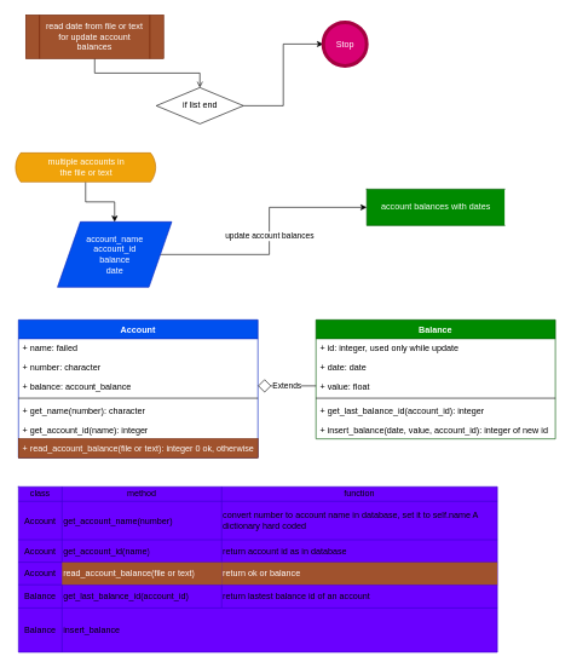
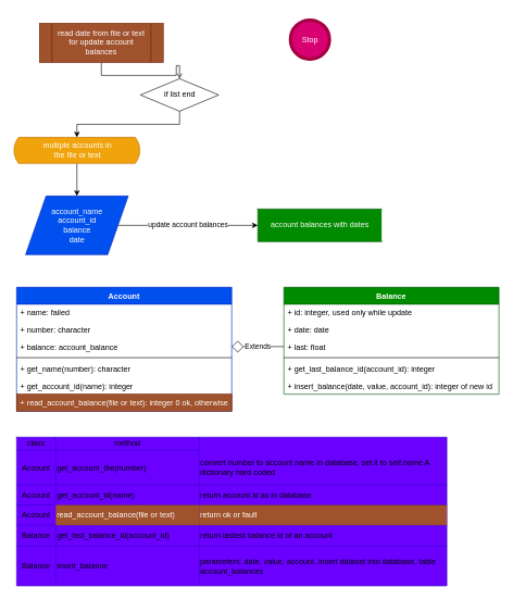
- <mxCell id="3" value="read date from file or text for update account balances" style="shape=process;whiteSpace=wrap;html=1;backgroundOutline=1;fillColor=#a0522d;strokeColor=#6D1F00;fontColor=#ffffff;" parent="1" vertex="1"><mxGeometry x="35" y="20" width="190" height="60" as="geometry" /></mxCell>
+ <mxCell id="3" value="read date from file or text for update account balances" style="shape=process;whiteSpace=wrap;html=1;backgroundOutline=1;fillColor=#a0522d;strokeColor=#6D1F00;fontColor=#ffffff;" parent="1" vertex="1"><mxGeometry x="60" y="35" width="190" height="60" as="geometry" /></mxCell>
- <mxCell id="10" style="edgeStyle=orthogonalEdgeStyle;rounded=0;orthogonalLoop=1;jettySize=auto;html=1;entryX=0;entryY=0.5;entryDx=0;entryDy=0;" parent="1" source="11" target="12" edge="1"><mxGeometry relative="1" as="geometry" /></mxCell>
+ <mxCell id="9" style="edgeStyle=orthogonalEdgeStyle;rounded=0;orthogonalLoop=1;jettySize=auto;html=1;entryX=0.5;entryY=0;entryDx=0;entryDy=0;entryPerimeter=0;" parent="1" source="11" target="6" edge="1"><mxGeometry relative="1" as="geometry" /></mxCell>
- <mxCell id="4" value="account balances with dates" style="html=1;dashed=0;whitespace=wrap;shape=partialRectangle;right=0;fillColor=#008a00;strokeColor=#005700;fontColor=#ffffff;" parent="1" vertex="1"><mxGeometry x="505" y="260" width="190" height="50" as="geometry" /></mxCell>
+ <mxCell id="4" value="account balances with dates" style="html=1;dashed=0;whitespace=wrap;shape=partialRectangle;right=0;fillColor=#008a00;strokeColor=#005700;fontColor=#ffffff;" parent="1" vertex="1"><mxGeometry x="395" y="320" width="190" height="50" as="geometry" /></mxCell>
- <mxCell id="8" value="account_name&lt;br&gt;account_id&lt;br&gt;balance&lt;br&gt;date" style="shape=parallelogram;perimeter=parallelogramPerimeter;whiteSpace=wrap;html=1;dashed=0;fillColor=#0050ef;strokeColor=#001DBC;fontColor=#ffffff;" parent="1" vertex="1"><mxGeometry x="78.75" y="305" width="157.5" height="90" as="geometry" /></mxCell>
+ <mxCell id="8" value="account_name&lt;br&gt;account_id&lt;br&gt;balance&lt;br&gt;date" style="shape=parallelogram;perimeter=parallelogramPerimeter;whiteSpace=wrap;html=1;dashed=0;fillColor=#0050ef;strokeColor=#001DBC;fontColor=#ffffff;" parent="1" vertex="1"><mxGeometry x="38.75" y="300" width="157.5" height="90" as="geometry" /></mxCell>
- <mxCell id="49" value="+ value: float" style="text;strokeColor=none;fillColor=none;align=left;verticalAlign=top;spacingLeft=4;spacingRight=4;overflow=hidden;rotatable=0;points=[[0,0.5],[1,0.5]];portConstraint=eastwest;" parent="46" vertex="1"><mxGeometry y="78" width="330" height="26" as="geometry" /></mxCell>
+ <mxCell id="49" value="+ last: float" style="text;strokeColor=none;fillColor=none;align=left;verticalAlign=top;spacingLeft=4;spacingRight=4;overflow=hidden;rotatable=0;points=[[0,0.5],[1,0.5]];portConstraint=eastwest;" parent="46" vertex="1"><mxGeometry y="78" width="330" height="26" as="geometry" /></mxCell>
- <mxCell id="25" value="function" style="shape=partialRectangle;html=1;whiteSpace=wrap;connectable=0;fillColor=none;top=0;left=0;bottom=0;right=0;overflow=hidden;" parent="22" vertex="1"><mxGeometry x="280" width="380" height="20" as="geometry" /></mxCell>
- <mxCell id="28" value="get_account_name(number)" style="shape=partialRectangle;html=1;whiteSpace=wrap;connectable=0;fillColor=none;top=0;left=0;bottom=0;right=0;overflow=hidden;align=left;" parent="26" vertex="1"><mxGeometry x="60" width="220" height="53" as="geometry" /></mxCell>
+ <mxCell id="28" value="get_account_the(number)" style="shape=partialRectangle;html=1;whiteSpace=wrap;connectable=0;fillColor=none;top=0;left=0;bottom=0;right=0;overflow=hidden;align=left;" parent="26" vertex="1"><mxGeometry x="60" width="220" height="53" as="geometry" /></mxCell>
- <mxCell id="37" value="return ok or balance" style="shape=partialRectangle;html=1;whiteSpace=wrap;connectable=0;fillColor=#a0522d;top=0;left=0;bottom=0;right=0;overflow=hidden;align=left;strokeColor=#6D1F00;fontColor=#ffffff;" parent="34" vertex="1"><mxGeometry x="280" width="380" height="31" as="geometry" /></mxCell>
+ <mxCell id="37" value="return ok or fault" style="shape=partialRectangle;html=1;whiteSpace=wrap;connectable=0;fillColor=#a0522d;top=0;left=0;bottom=0;right=0;overflow=hidden;align=left;strokeColor=#6D1F00;fontColor=#ffffff;" parent="34" vertex="1"><mxGeometry x="280" width="380" height="31" as="geometry" /></mxCell>
+ <mxCell id="45" value="parameters: date, value, account. insert dataset into database, table account_balances" style="shape=partialRectangle;html=1;whiteSpace=wrap;connectable=0;fillColor=none;top=0;left=0;bottom=0;right=0;overflow=hidden;align=left;" parent="42" vertex="1"><mxGeometry x="280" width="380" height="61" as="geometry" /></mxCell>
